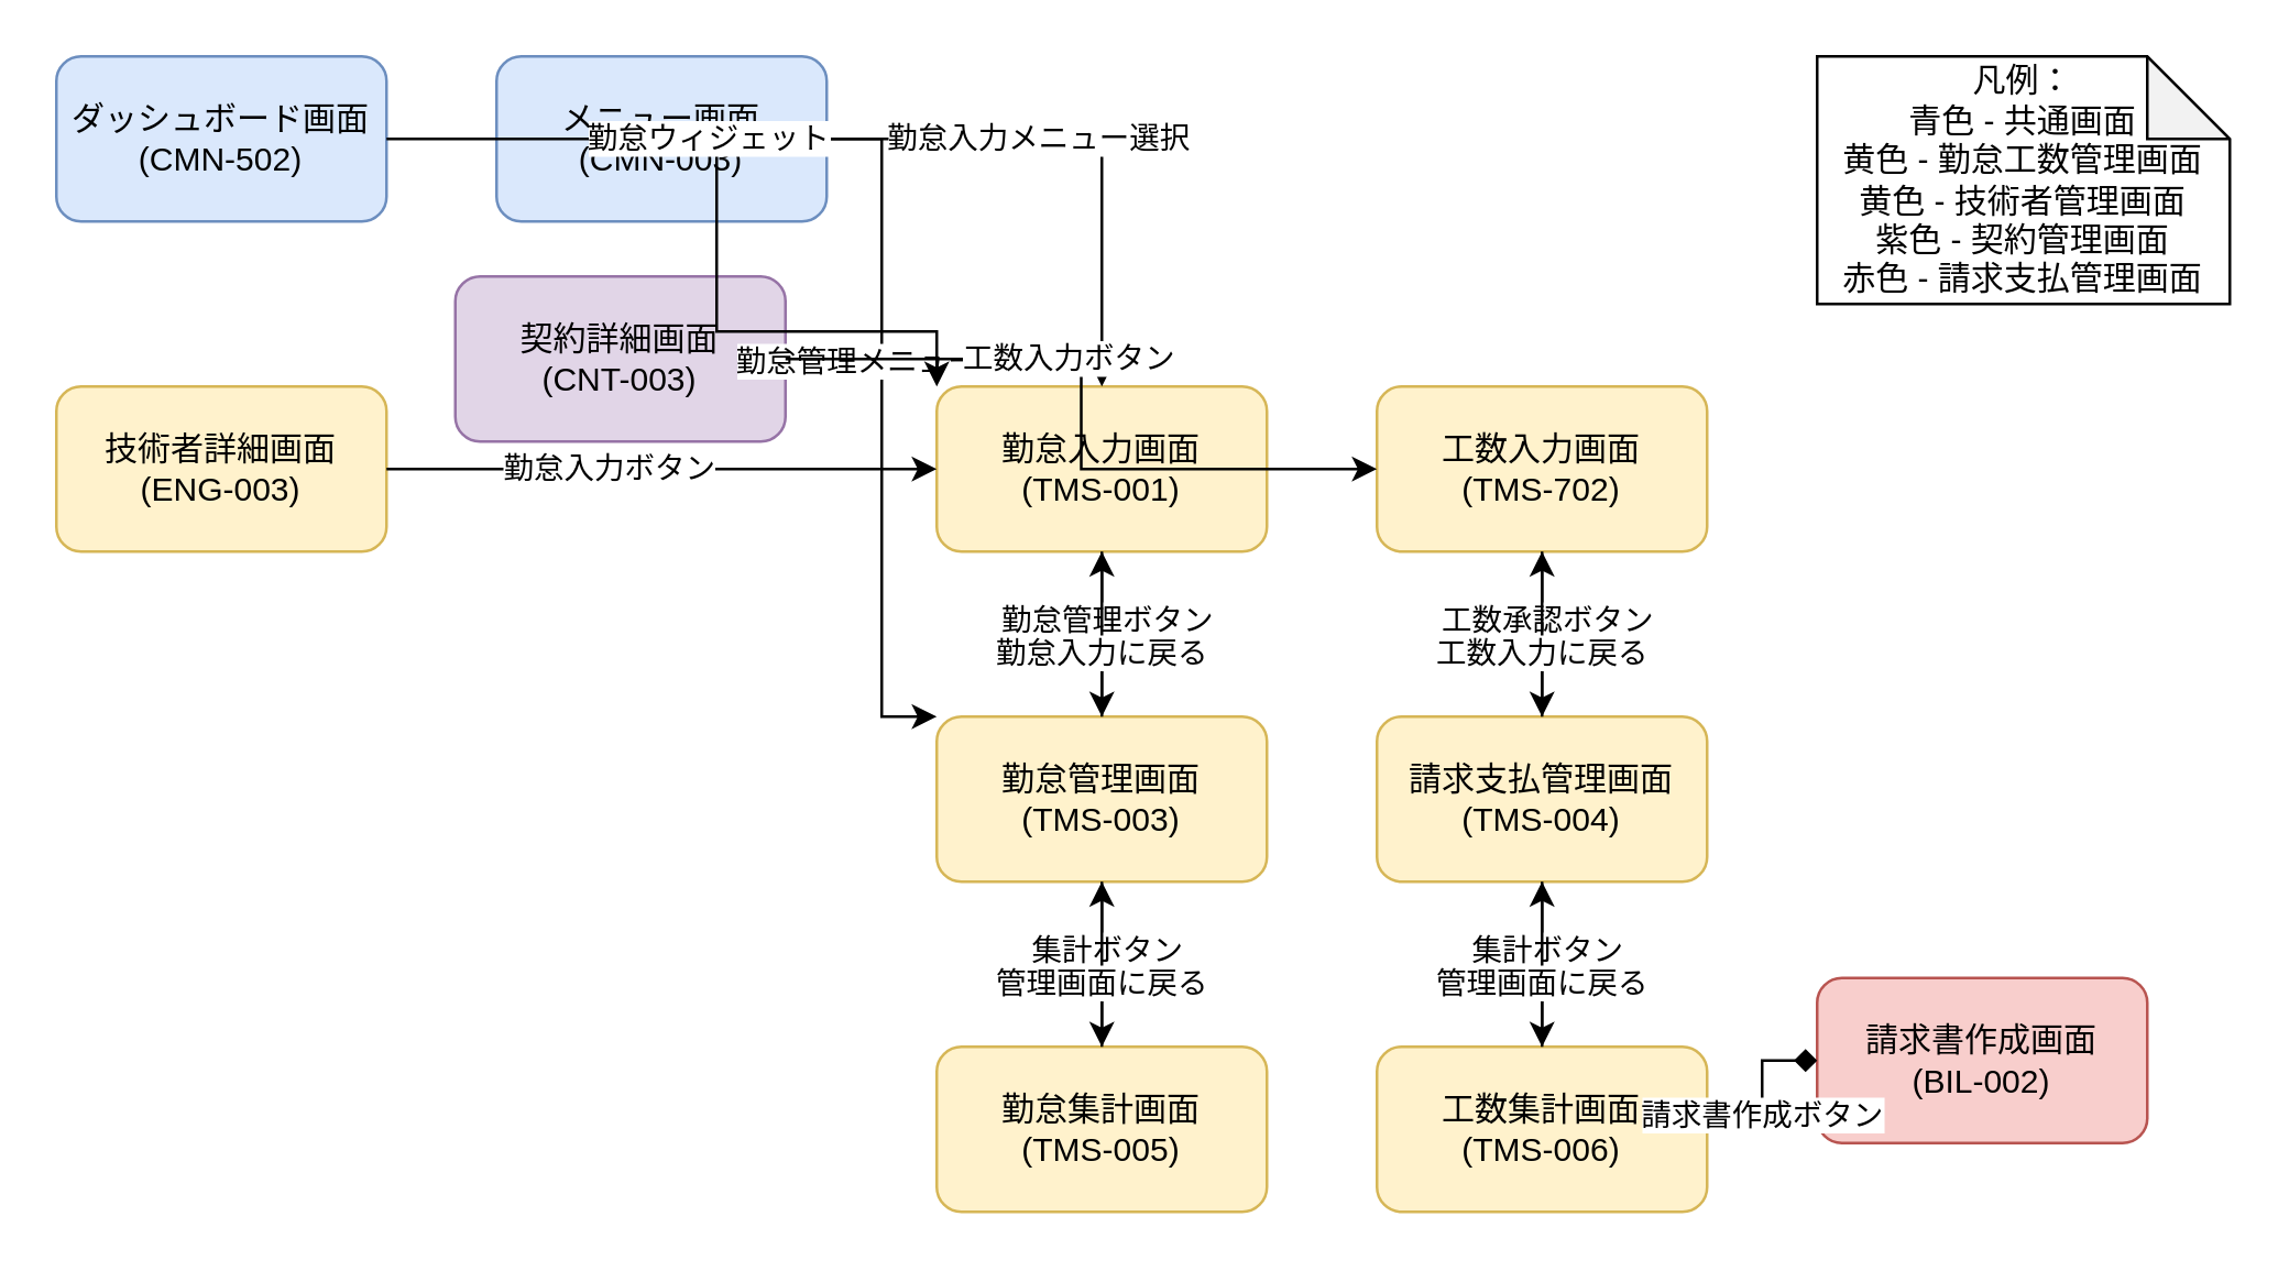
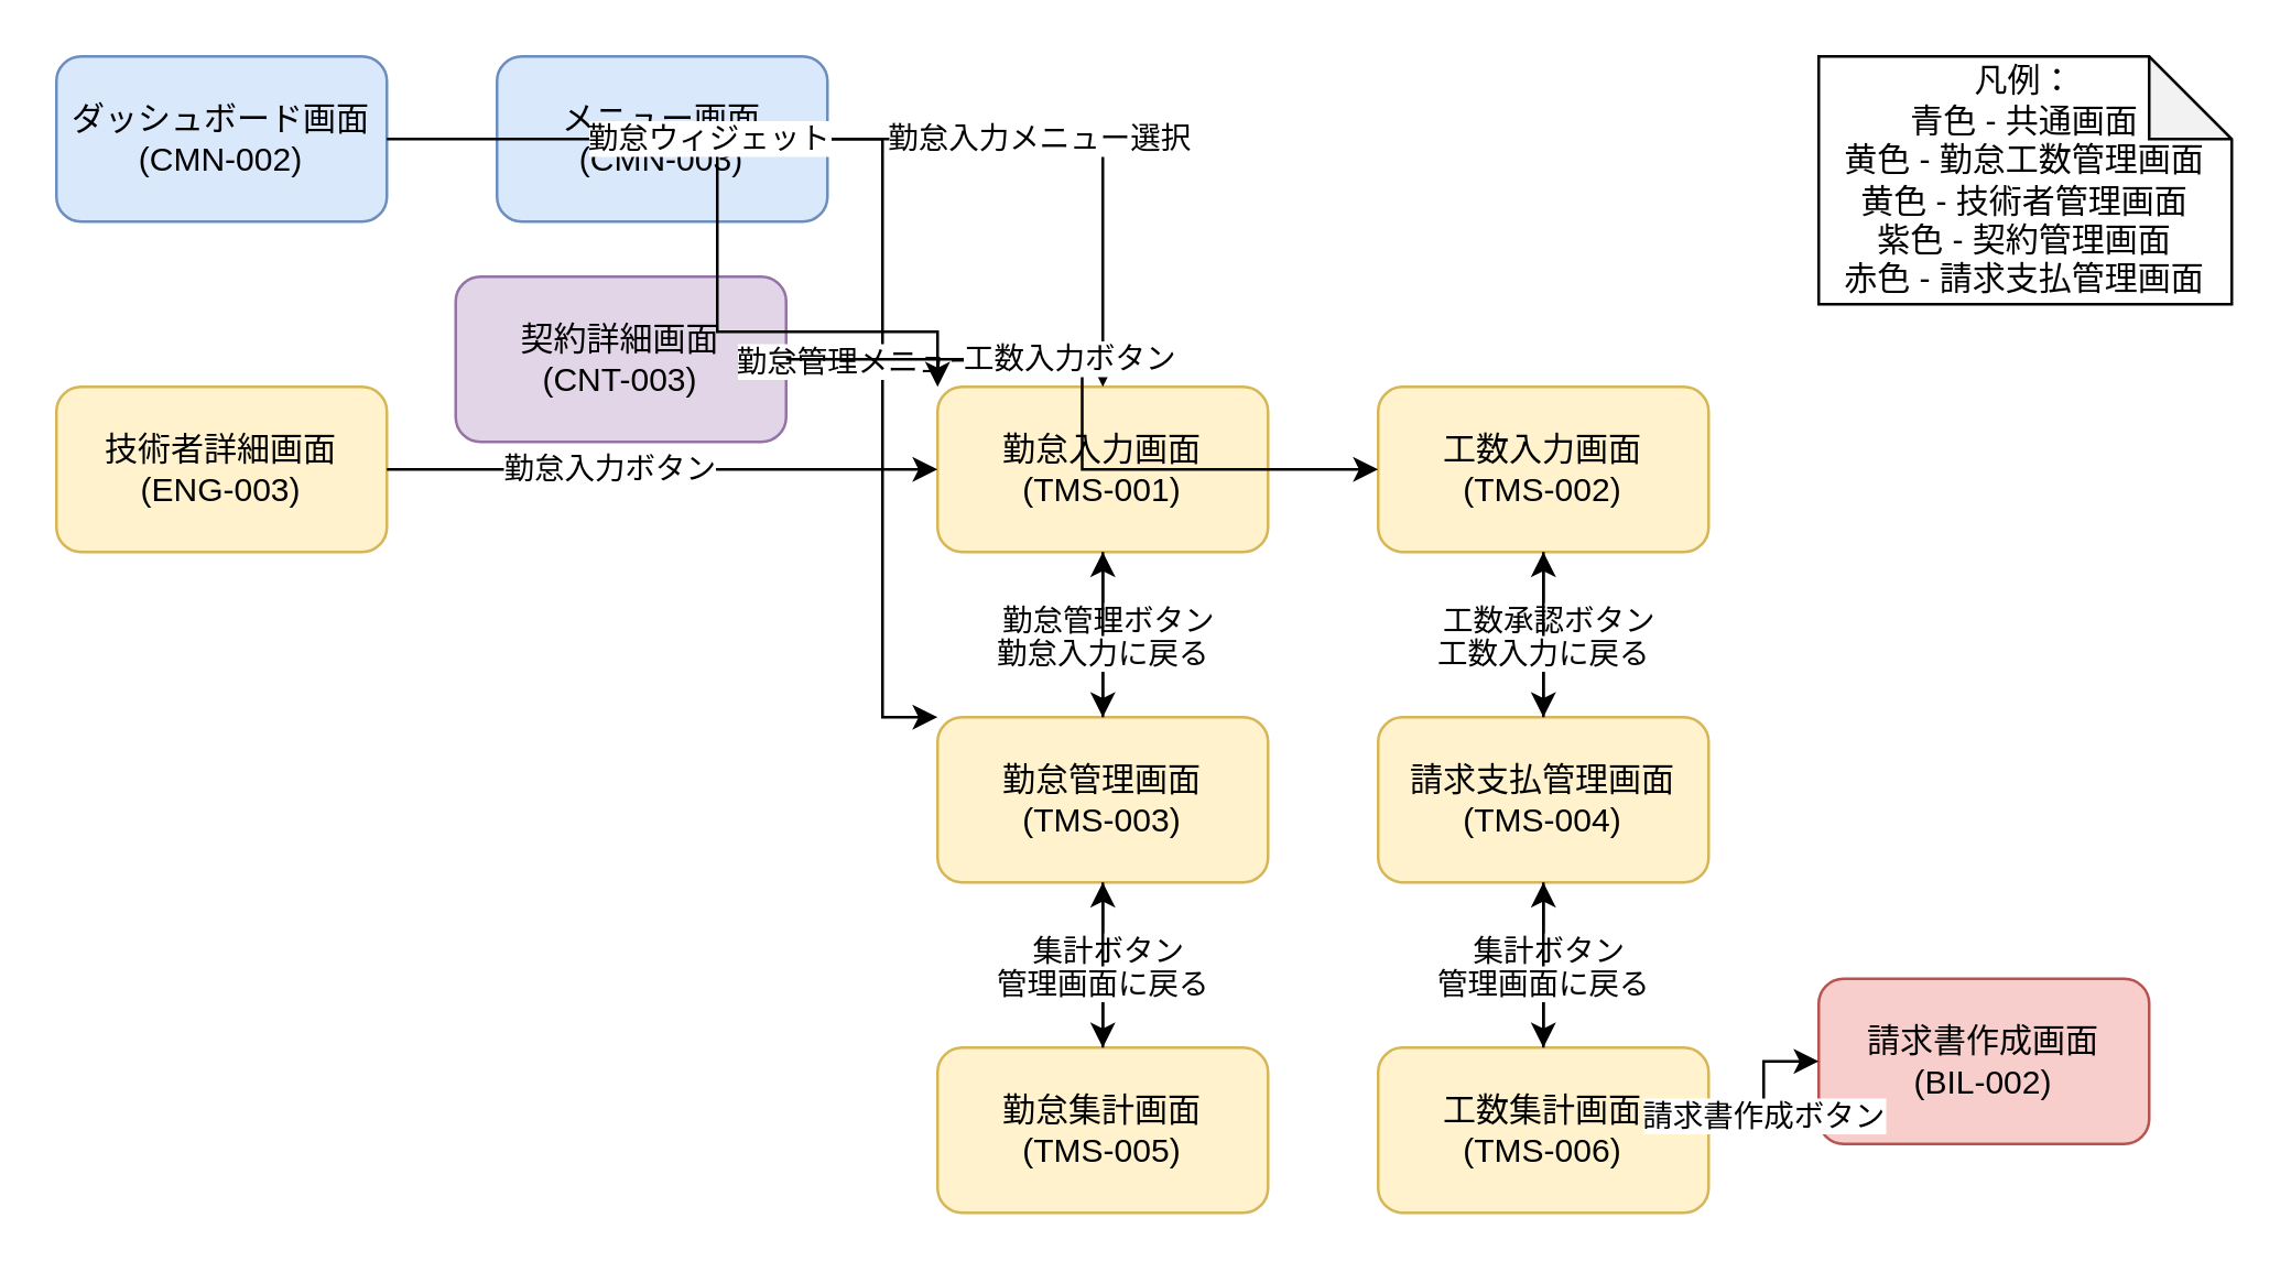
- <mxCell id="2" value="ダッシュボード画面&#10;(CMN-502)" style="rounded=1;whiteSpace=wrap;html=1;fillColor=#dae8fc;strokeColor=#6c8ebf;" vertex="1" parent="1"><mxGeometry x="20" y="20" width="120" height="60" as="geometry" /></mxCell>
+ <mxCell id="2" value="ダッシュボード画面&#10;(CMN-002)" style="rounded=1;whiteSpace=wrap;html=1;fillColor=#dae8fc;strokeColor=#6c8ebf;" vertex="1" parent="1"><mxGeometry x="20" y="20" width="120" height="60" as="geometry" /></mxCell>
- <mxCell id="7" value="工数入力画面&#10;(TMS-702)" style="rounded=1;whiteSpace=wrap;html=1;fillColor=#fff2cc;strokeColor=#d6b656;" vertex="1" parent="1"><mxGeometry x="500" y="140" width="120" height="60" as="geometry" /></mxCell>
+ <mxCell id="7" value="工数入力画面&#10;(TMS-002)" style="rounded=1;whiteSpace=wrap;html=1;fillColor=#fff2cc;strokeColor=#d6b656;" vertex="1" parent="1"><mxGeometry x="500" y="140" width="120" height="60" as="geometry" /></mxCell>
- <mxCell id="39" style="edgeStyle=orthogonalEdgeStyle;rounded=0;orthogonalLoop=1;jettySize=auto;html=1;exitX=1;exitY=0.5;exitDx=0;exitDy=0;entryX=0;entryY=0.5;entryDx=0;entryDy=0;endArrow=diamond;" edge="1" parent="1" source="11" target="12"><mxGeometry relative="1" as="geometry" /></mxCell>
+ <mxCell id="39" style="edgeStyle=orthogonalEdgeStyle;rounded=0;orthogonalLoop=1;jettySize=auto;html=1;exitX=1;exitY=0.5;exitDx=0;exitDy=0;entryX=0;entryY=0.5;entryDx=0;entryDy=0;" edge="1" parent="1" source="11" target="12"><mxGeometry relative="1" as="geometry" /></mxCell>
